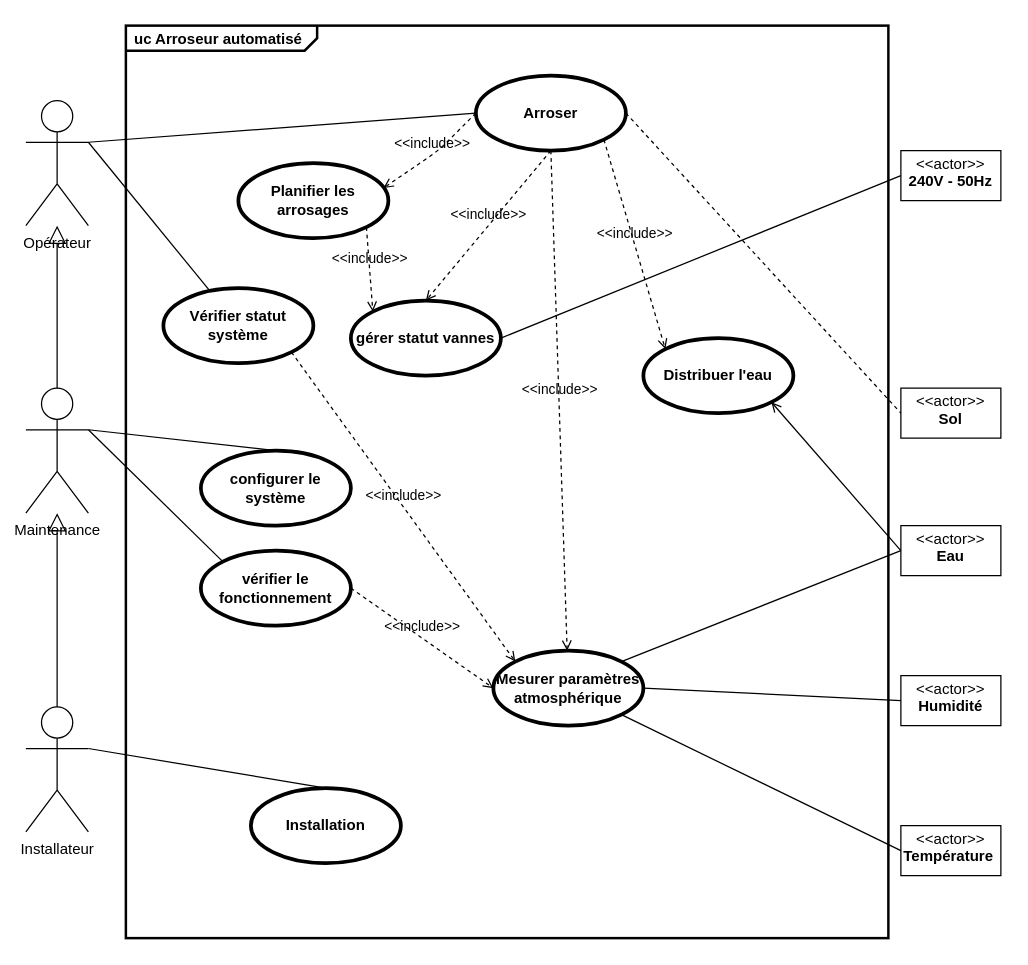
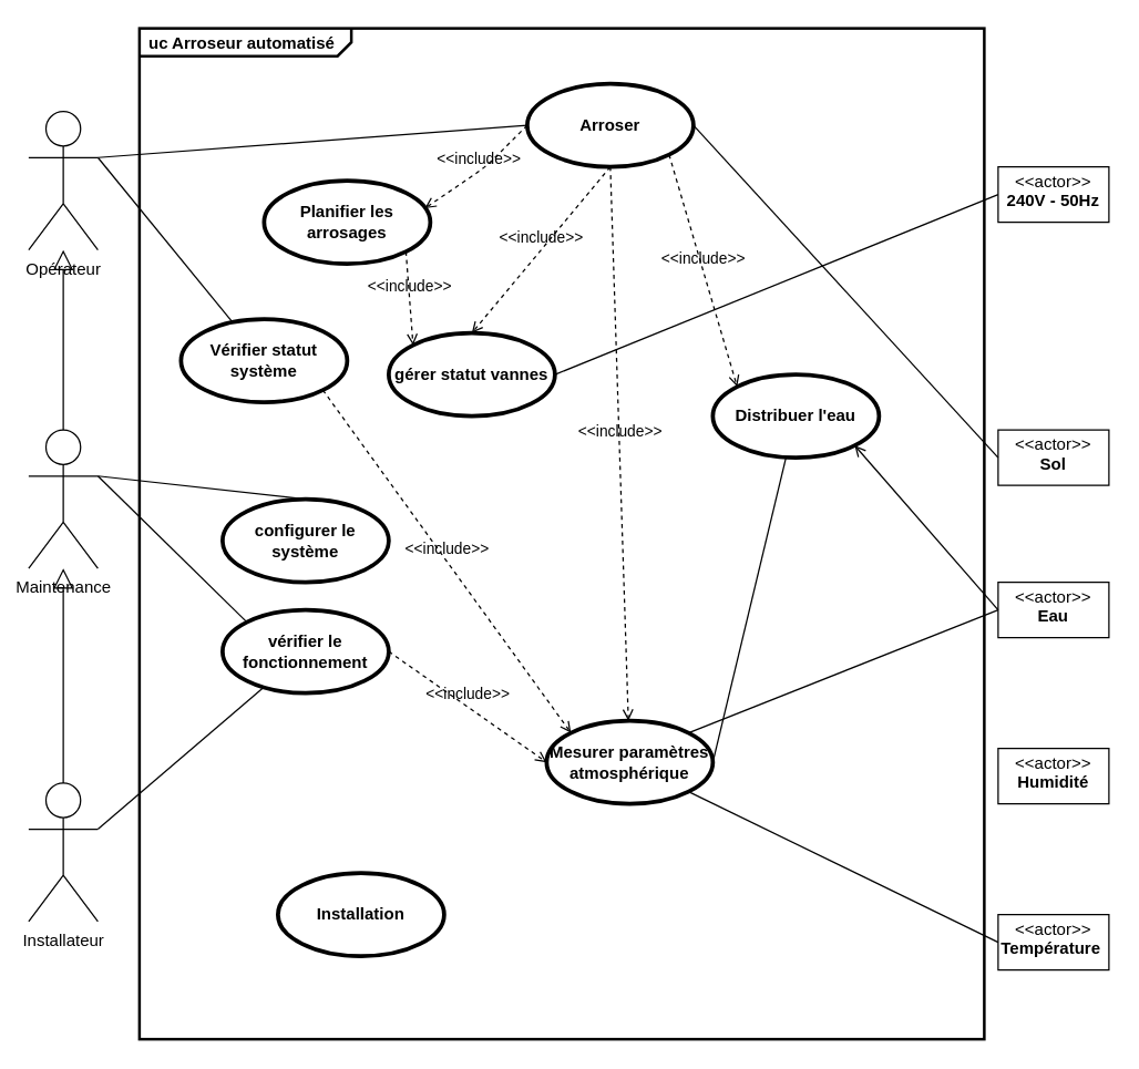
- <mxCell id="40" value="" style="edgeStyle=none;html=1;endArrow=none;verticalAlign=bottom;exitX=1;exitY=0.5;exitDx=0;exitDy=0;entryX=0;entryY=0.5;entryDx=0;entryDy=0;dashed=1;" edge="1" parent="1" source="17" target="39"><mxGeometry width="160" relative="1" as="geometry"><mxPoint x="514" y="83.333" as="sourcePoint" /><mxPoint x="824" y="60" as="targetPoint" /></mxGeometry></mxCell>
+ <mxCell id="40" value="" style="edgeStyle=none;html=1;endArrow=none;verticalAlign=bottom;exitX=1;exitY=0.5;exitDx=0;exitDy=0;entryX=0;entryY=0.5;entryDx=0;entryDy=0;" edge="1" parent="1" source="17" target="39"><mxGeometry width="160" relative="1" as="geometry"><mxPoint x="514" y="83.333" as="sourcePoint" /><mxPoint x="824" y="60" as="targetPoint" /></mxGeometry></mxCell>
- <mxCell id="16" value="" style="edgeStyle=none;html=1;endArrow=none;verticalAlign=bottom;entryX=0;entryY=0.5;entryDx=0;entryDy=0;exitX=1;exitY=0.5;exitDx=0;exitDy=0;" edge="1" parent="1" source="12" target="6"><mxGeometry width="160" relative="1" as="geometry"><mxPoint x="380" y="440" as="sourcePoint" /><mxPoint x="540" y="440" as="targetPoint" /></mxGeometry></mxCell>
+ <mxCell id="16" value="" style="edgeStyle=none;html=1;endArrow=none;verticalAlign=bottom;exitX=1;exitY=0.5;exitDx=0;exitDy=0;" edge="1" parent="1" source="12" target="13"><mxGeometry width="160" relative="1" as="geometry"><mxPoint x="380" y="440" as="sourcePoint" /><mxPoint x="540" y="440" as="targetPoint" /></mxGeometry></mxCell>
- <mxCell id="26" value="" style="edgeStyle=none;html=1;endArrow=none;verticalAlign=bottom;exitX=1;exitY=0.333;exitDx=0;exitDy=0;exitPerimeter=0;entryX=0.5;entryY=0;entryDx=0;entryDy=0;" edge="1" parent="1" source="8" target="23"><mxGeometry width="160" relative="1" as="geometry"><mxPoint x="410" y="460" as="sourcePoint" /><mxPoint x="570" y="460" as="targetPoint" /></mxGeometry></mxCell>
+ <mxCell id="26" value="" style="edgeStyle=none;html=1;endArrow=none;verticalAlign=bottom;exitX=1;exitY=0.333;exitDx=0;exitDy=0;exitPerimeter=0;" edge="1" parent="1" source="8" target="32"><mxGeometry width="160" relative="1" as="geometry"><mxPoint x="410" y="460" as="sourcePoint" /><mxPoint x="570" y="460" as="targetPoint" /></mxGeometry></mxCell>
